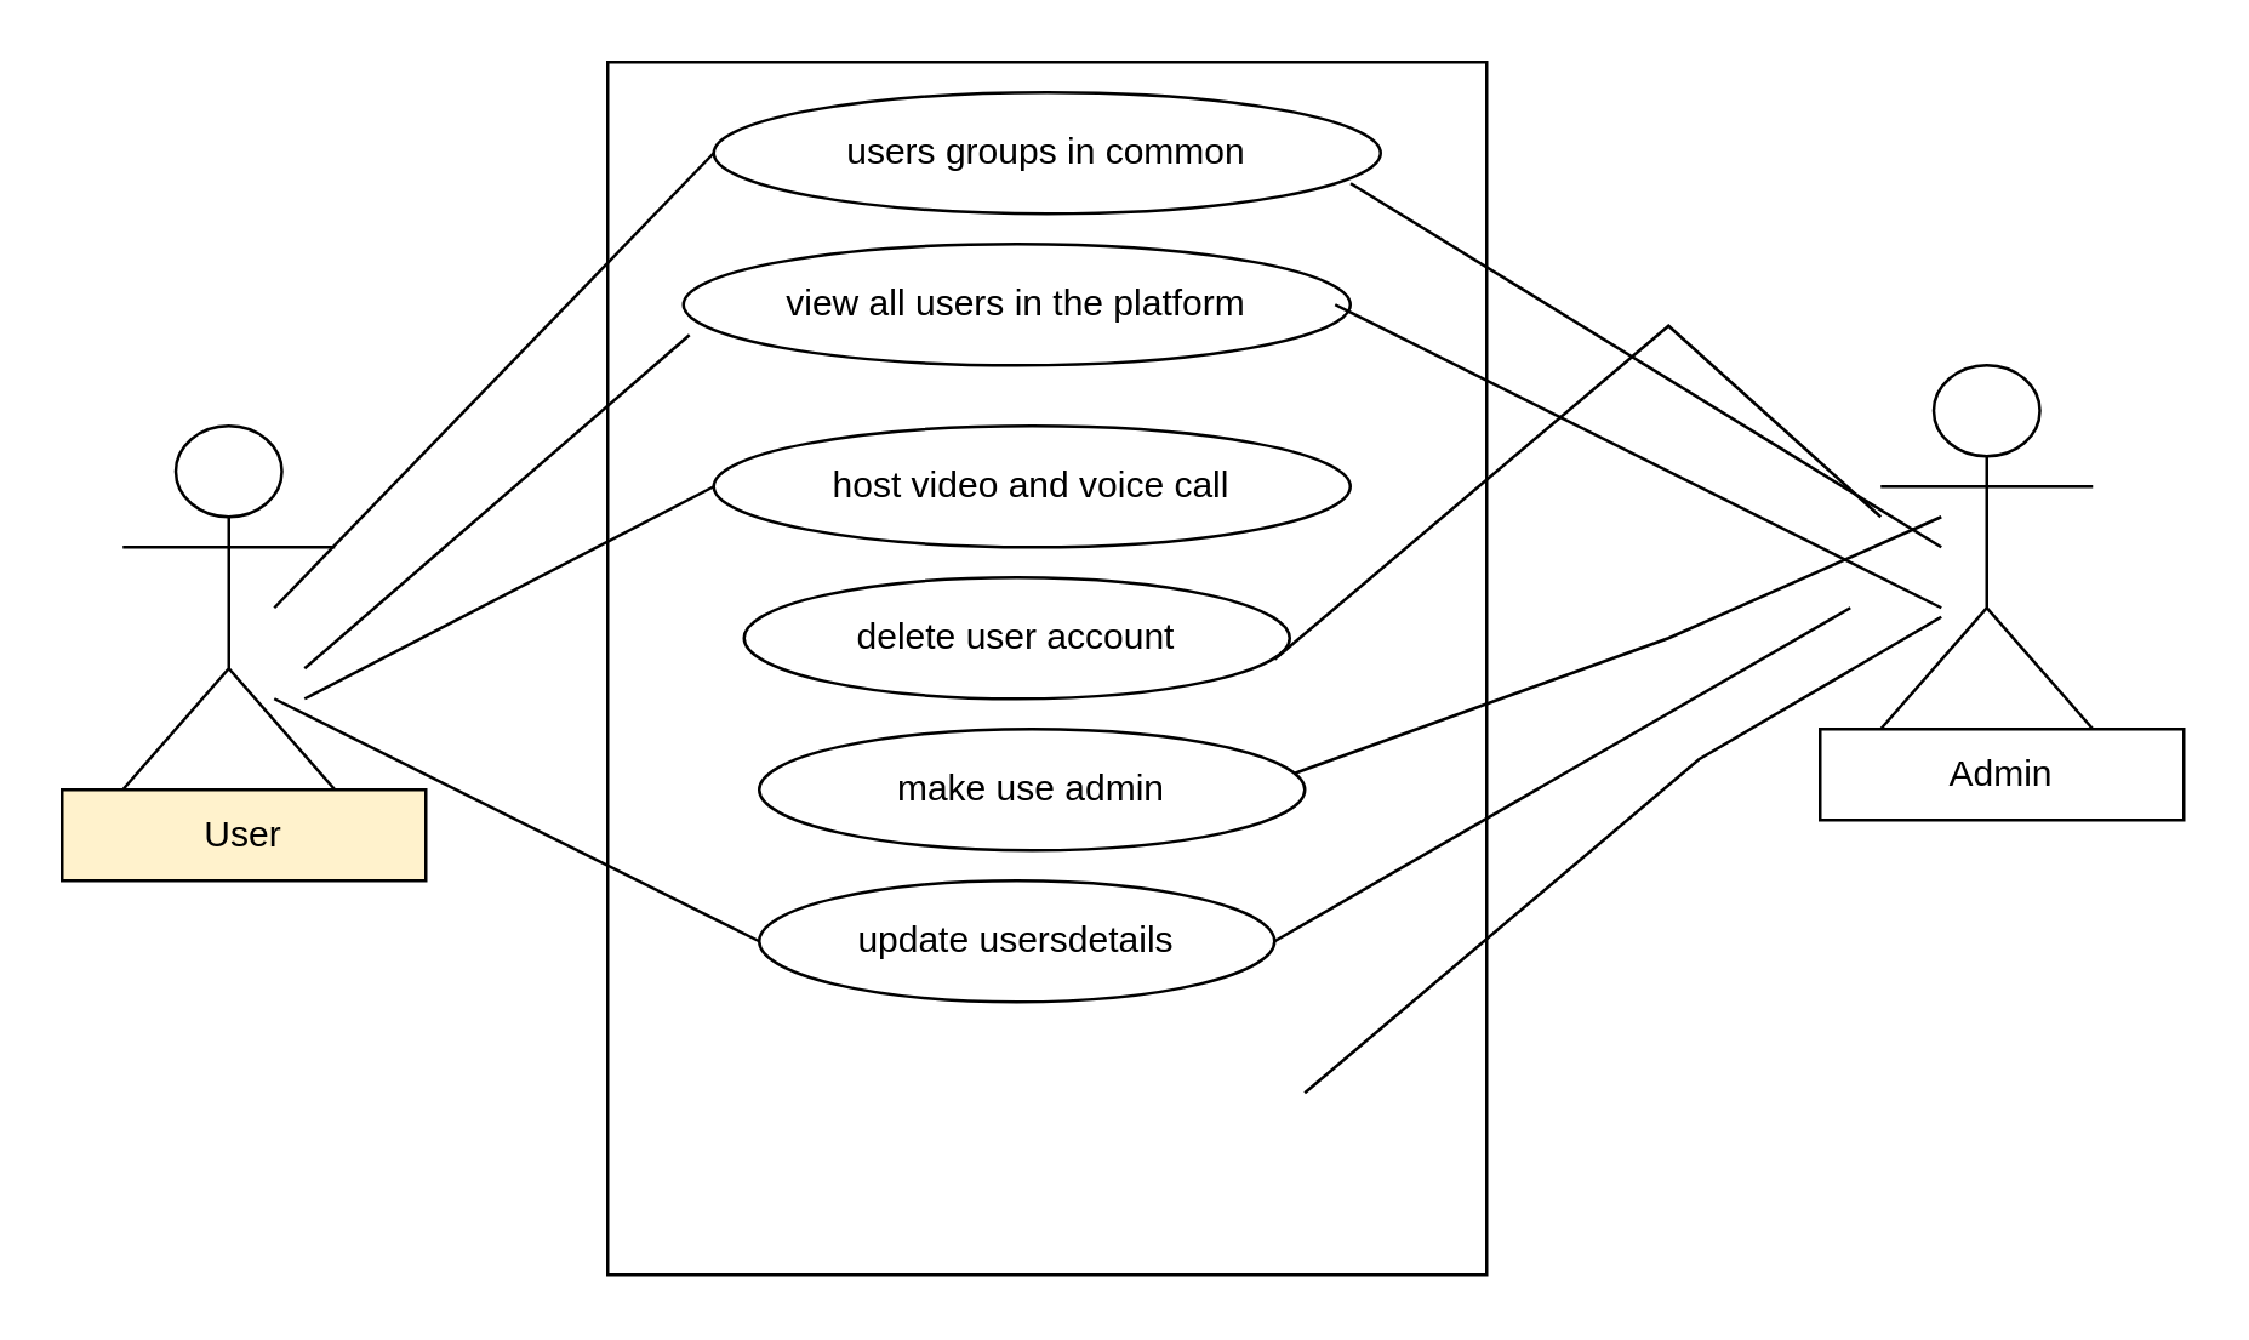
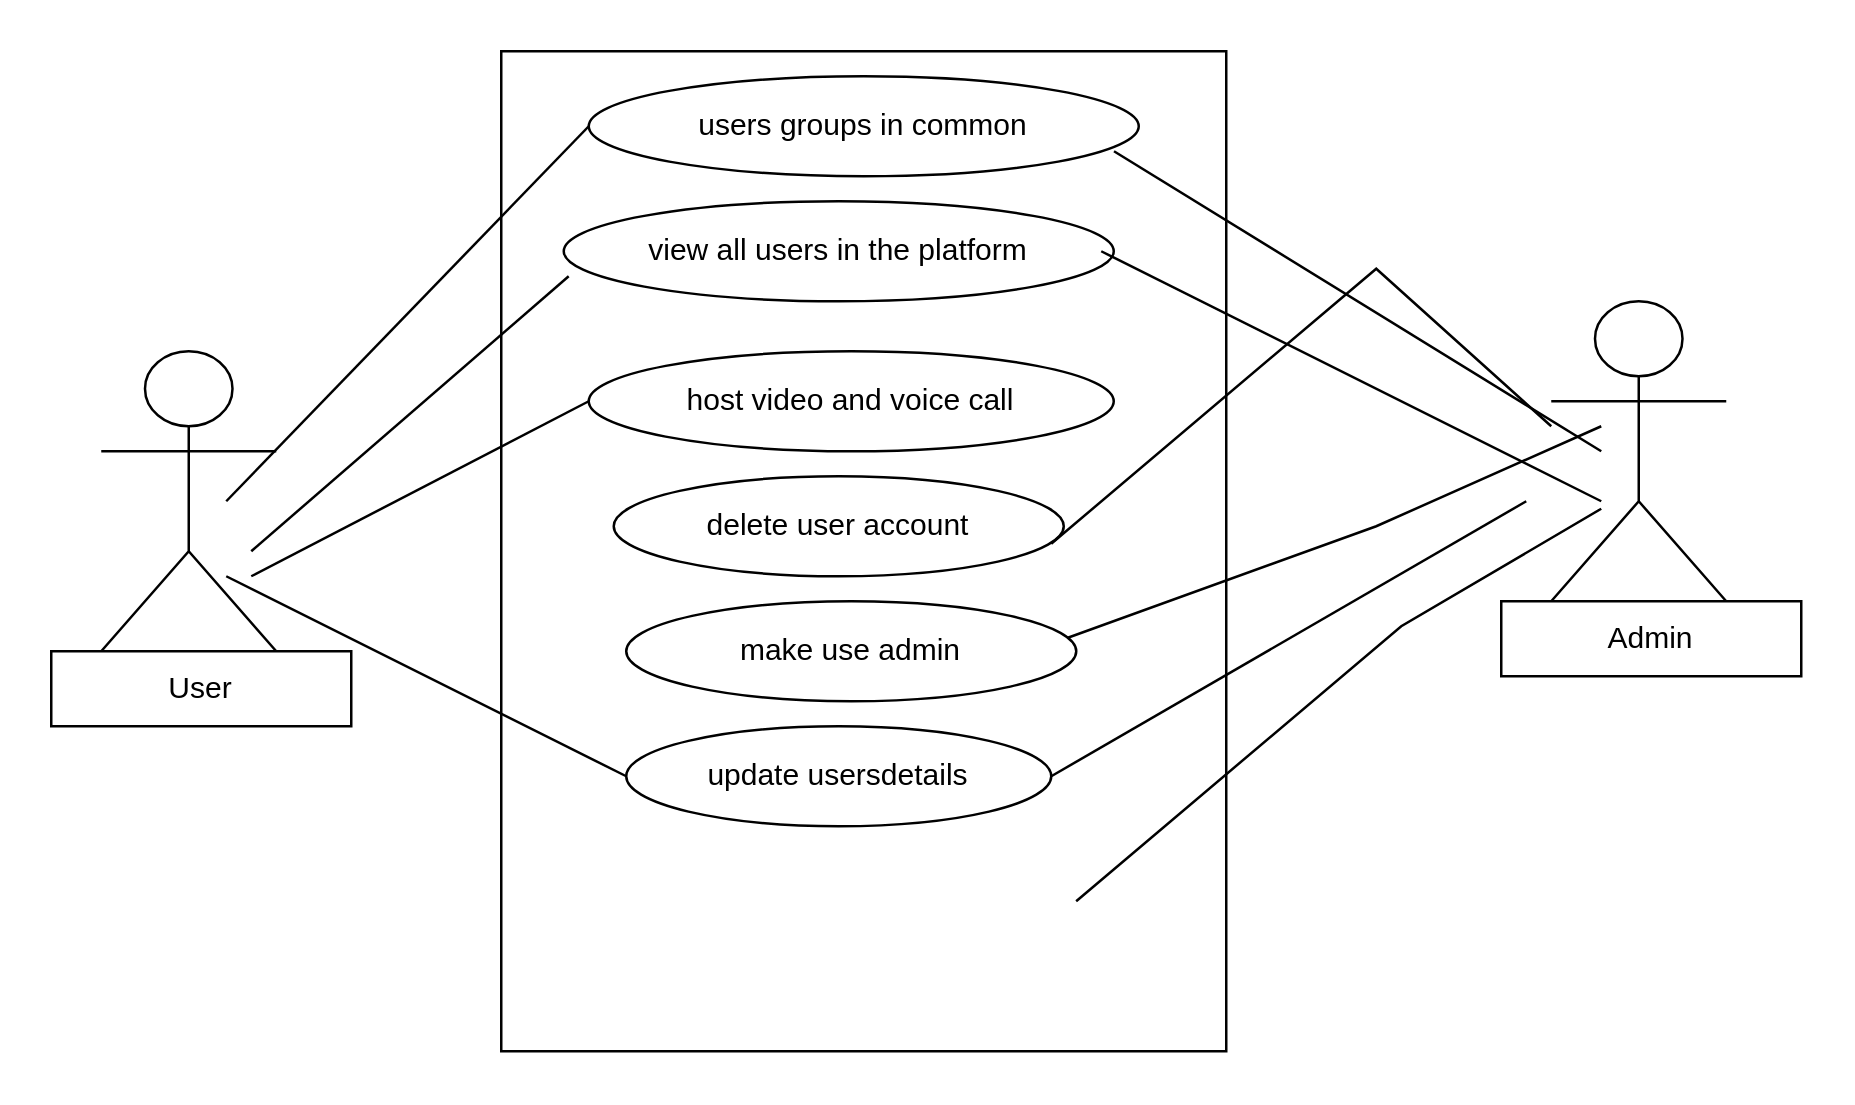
- <mxCell id="8" value="User" style="rounded=0;whiteSpace=wrap;html=1;fillColor=#fff2cc;" vertex="1" parent="6"><mxGeometry y="120" width="120" height="30" as="geometry" /></mxCell>
+ <mxCell id="8" value="User" style="rounded=0;whiteSpace=wrap;html=1;" vertex="1" parent="6"><mxGeometry y="120" width="120" height="30" as="geometry" /></mxCell>
